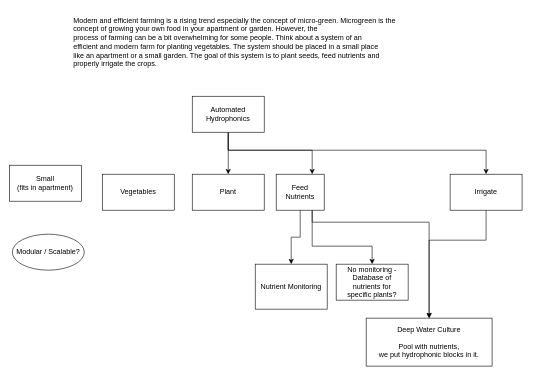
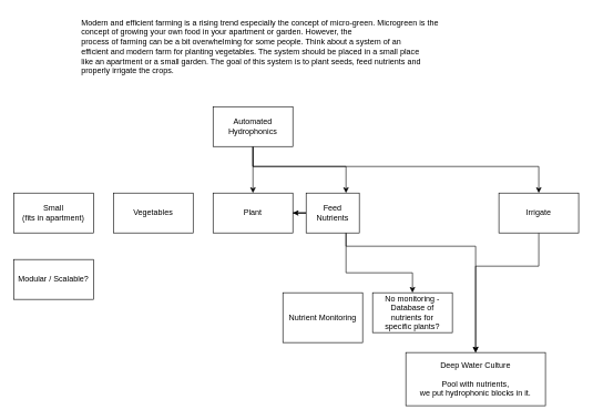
- <mxCell id="3" value="Small&lt;br&gt;(fits in apartment)" style="rounded=0;whiteSpace=wrap;html=1;" vertex="1" parent="1"><mxGeometry x="15" y="275" width="120" height="60" as="geometry" /></mxCell>
+ <mxCell id="3" value="Small&lt;br&gt;(fits in apartment)" style="rounded=0;whiteSpace=wrap;html=1;" vertex="1" parent="1"><mxGeometry x="20" y="290" width="120" height="60" as="geometry" /></mxCell>
- <mxCell id="11" style="edgeStyle=orthogonalEdgeStyle;rounded=0;orthogonalLoop=1;jettySize=auto;html=1;entryX=0.5;entryY=0;entryDx=0;entryDy=0;" edge="1" parent="1" source="14" target="15"><mxGeometry relative="1" as="geometry" /></mxCell>
+ <mxCell id="11" style="edgeStyle=orthogonalEdgeStyle;rounded=0;orthogonalLoop=1;jettySize=auto;html=1;" edge="1" parent="1" source="14" target="5"><mxGeometry relative="1" as="geometry" /></mxCell>
- <mxCell id="6" value="Modular / Scalable?" style="ellipse;whiteSpace=wrap;html=1;" vertex="1" parent="1"><mxGeometry x="20" y="390" width="120" height="60" as="geometry" /></mxCell>
+ <mxCell id="6" value="Modular / Scalable?" style="rounded=0;whiteSpace=wrap;html=1;" vertex="1" parent="1"><mxGeometry x="20" y="390" width="120" height="60" as="geometry" /></mxCell>
